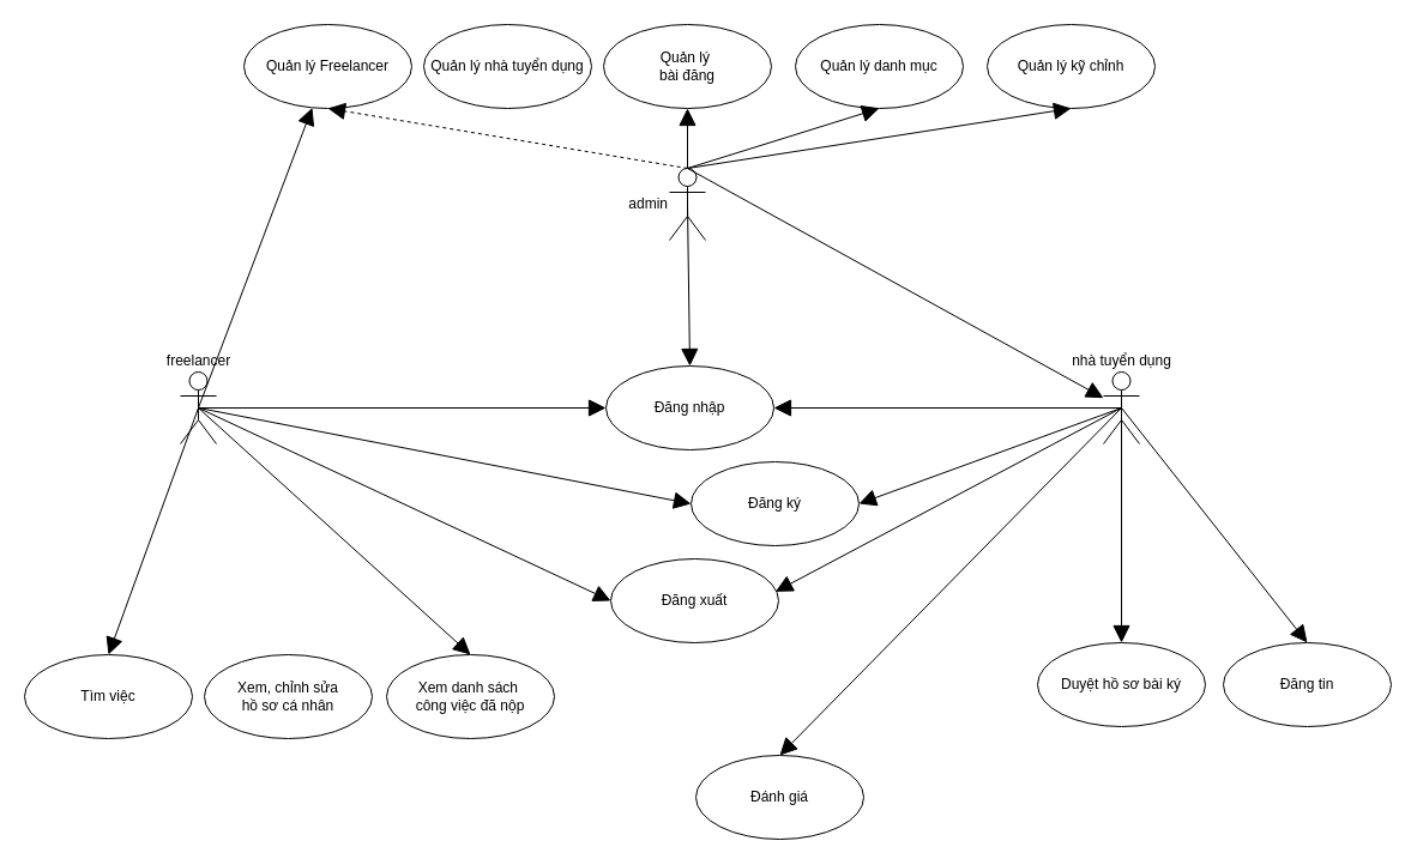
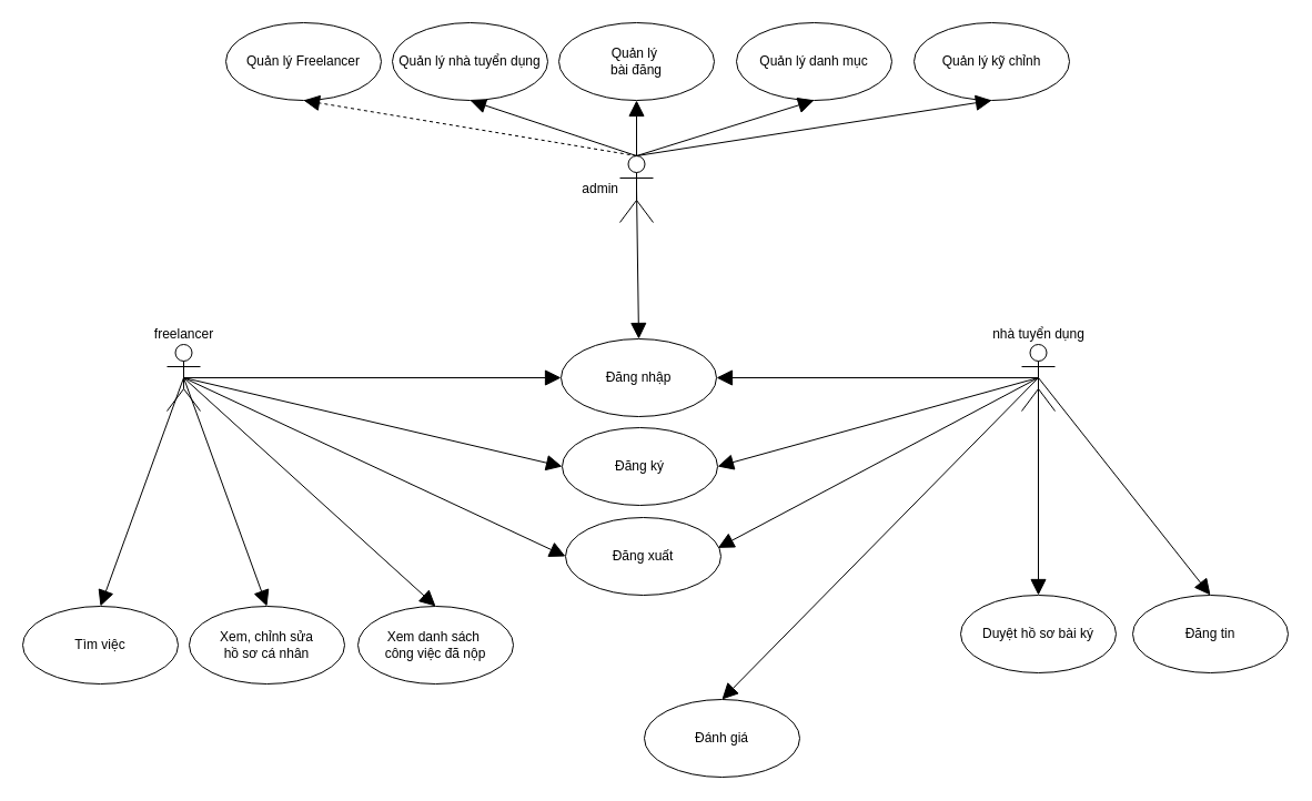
- <mxCell id="31" value="" style="edgeStyle=none;html=1;endArrow=block;endFill=1;endSize=12;verticalAlign=bottom;rounded=0;exitX=0.5;exitY=0.5;exitDx=0;exitDy=0;exitPerimeter=0;" edge="1" parent="1" source="3" target="6"><mxGeometry width="160" relative="1" as="geometry"><mxPoint x="175" y="350" as="sourcePoint" /><mxPoint x="519" y="511" as="targetPoint" /></mxGeometry></mxCell>
+ <mxCell id="31" value="" style="edgeStyle=none;html=1;endArrow=block;endFill=1;endSize=12;verticalAlign=bottom;rounded=0;exitX=0.5;exitY=0.5;exitDx=0;exitDy=0;exitPerimeter=0;entryX=0.5;entryY=0;entryDx=0;entryDy=0;" edge="1" parent="1" source="3" target="27"><mxGeometry width="160" relative="1" as="geometry"><mxPoint x="175" y="350" as="sourcePoint" /><mxPoint x="519" y="511" as="targetPoint" /></mxGeometry></mxCell>
- <mxCell id="5" value="" style="edgeStyle=none;html=1;endArrow=block;endFill=1;endSize=12;verticalAlign=bottom;rounded=0;exitX=0.5;exitY=0;exitDx=0;exitDy=0;exitPerimeter=0;" edge="1" parent="1" source="2" target="4"><mxGeometry width="160" relative="1" as="geometry"><mxPoint x="333" y="69.5" as="sourcePoint" /><mxPoint x="473" y="90" as="targetPoint" /></mxGeometry></mxCell>
+ <mxCell id="5" value="" style="edgeStyle=none;html=1;endArrow=block;endFill=1;endSize=12;verticalAlign=bottom;rounded=0;exitX=0.5;exitY=0;exitDx=0;exitDy=0;exitPerimeter=0;entryX=0.5;entryY=1;entryDx=0;entryDy=0;" edge="1" parent="1" source="2" target="7"><mxGeometry width="160" relative="1" as="geometry"><mxPoint x="333" y="69.5" as="sourcePoint" /><mxPoint x="473" y="90" as="targetPoint" /></mxGeometry></mxCell>
- <mxCell id="15" value="&lt;span&gt;&lt;/span&gt;&lt;span style=&quot;white-space-collapse: preserve;&quot;&gt;Đăng ký&lt;/span&gt;" style="ellipse;whiteSpace=wrap;html=1;" vertex="1" parent="1"><mxGeometry x="576" y="385" width="140" height="70" as="geometry" /></mxCell>
+ <mxCell id="15" value="&lt;span&gt;&lt;/span&gt;&lt;span style=&quot;white-space-collapse: preserve;&quot;&gt;Đăng ký&lt;/span&gt;" style="ellipse;whiteSpace=wrap;html=1;" vertex="1" parent="1"><mxGeometry x="506" y="385" width="140" height="70" as="geometry" /></mxCell>
